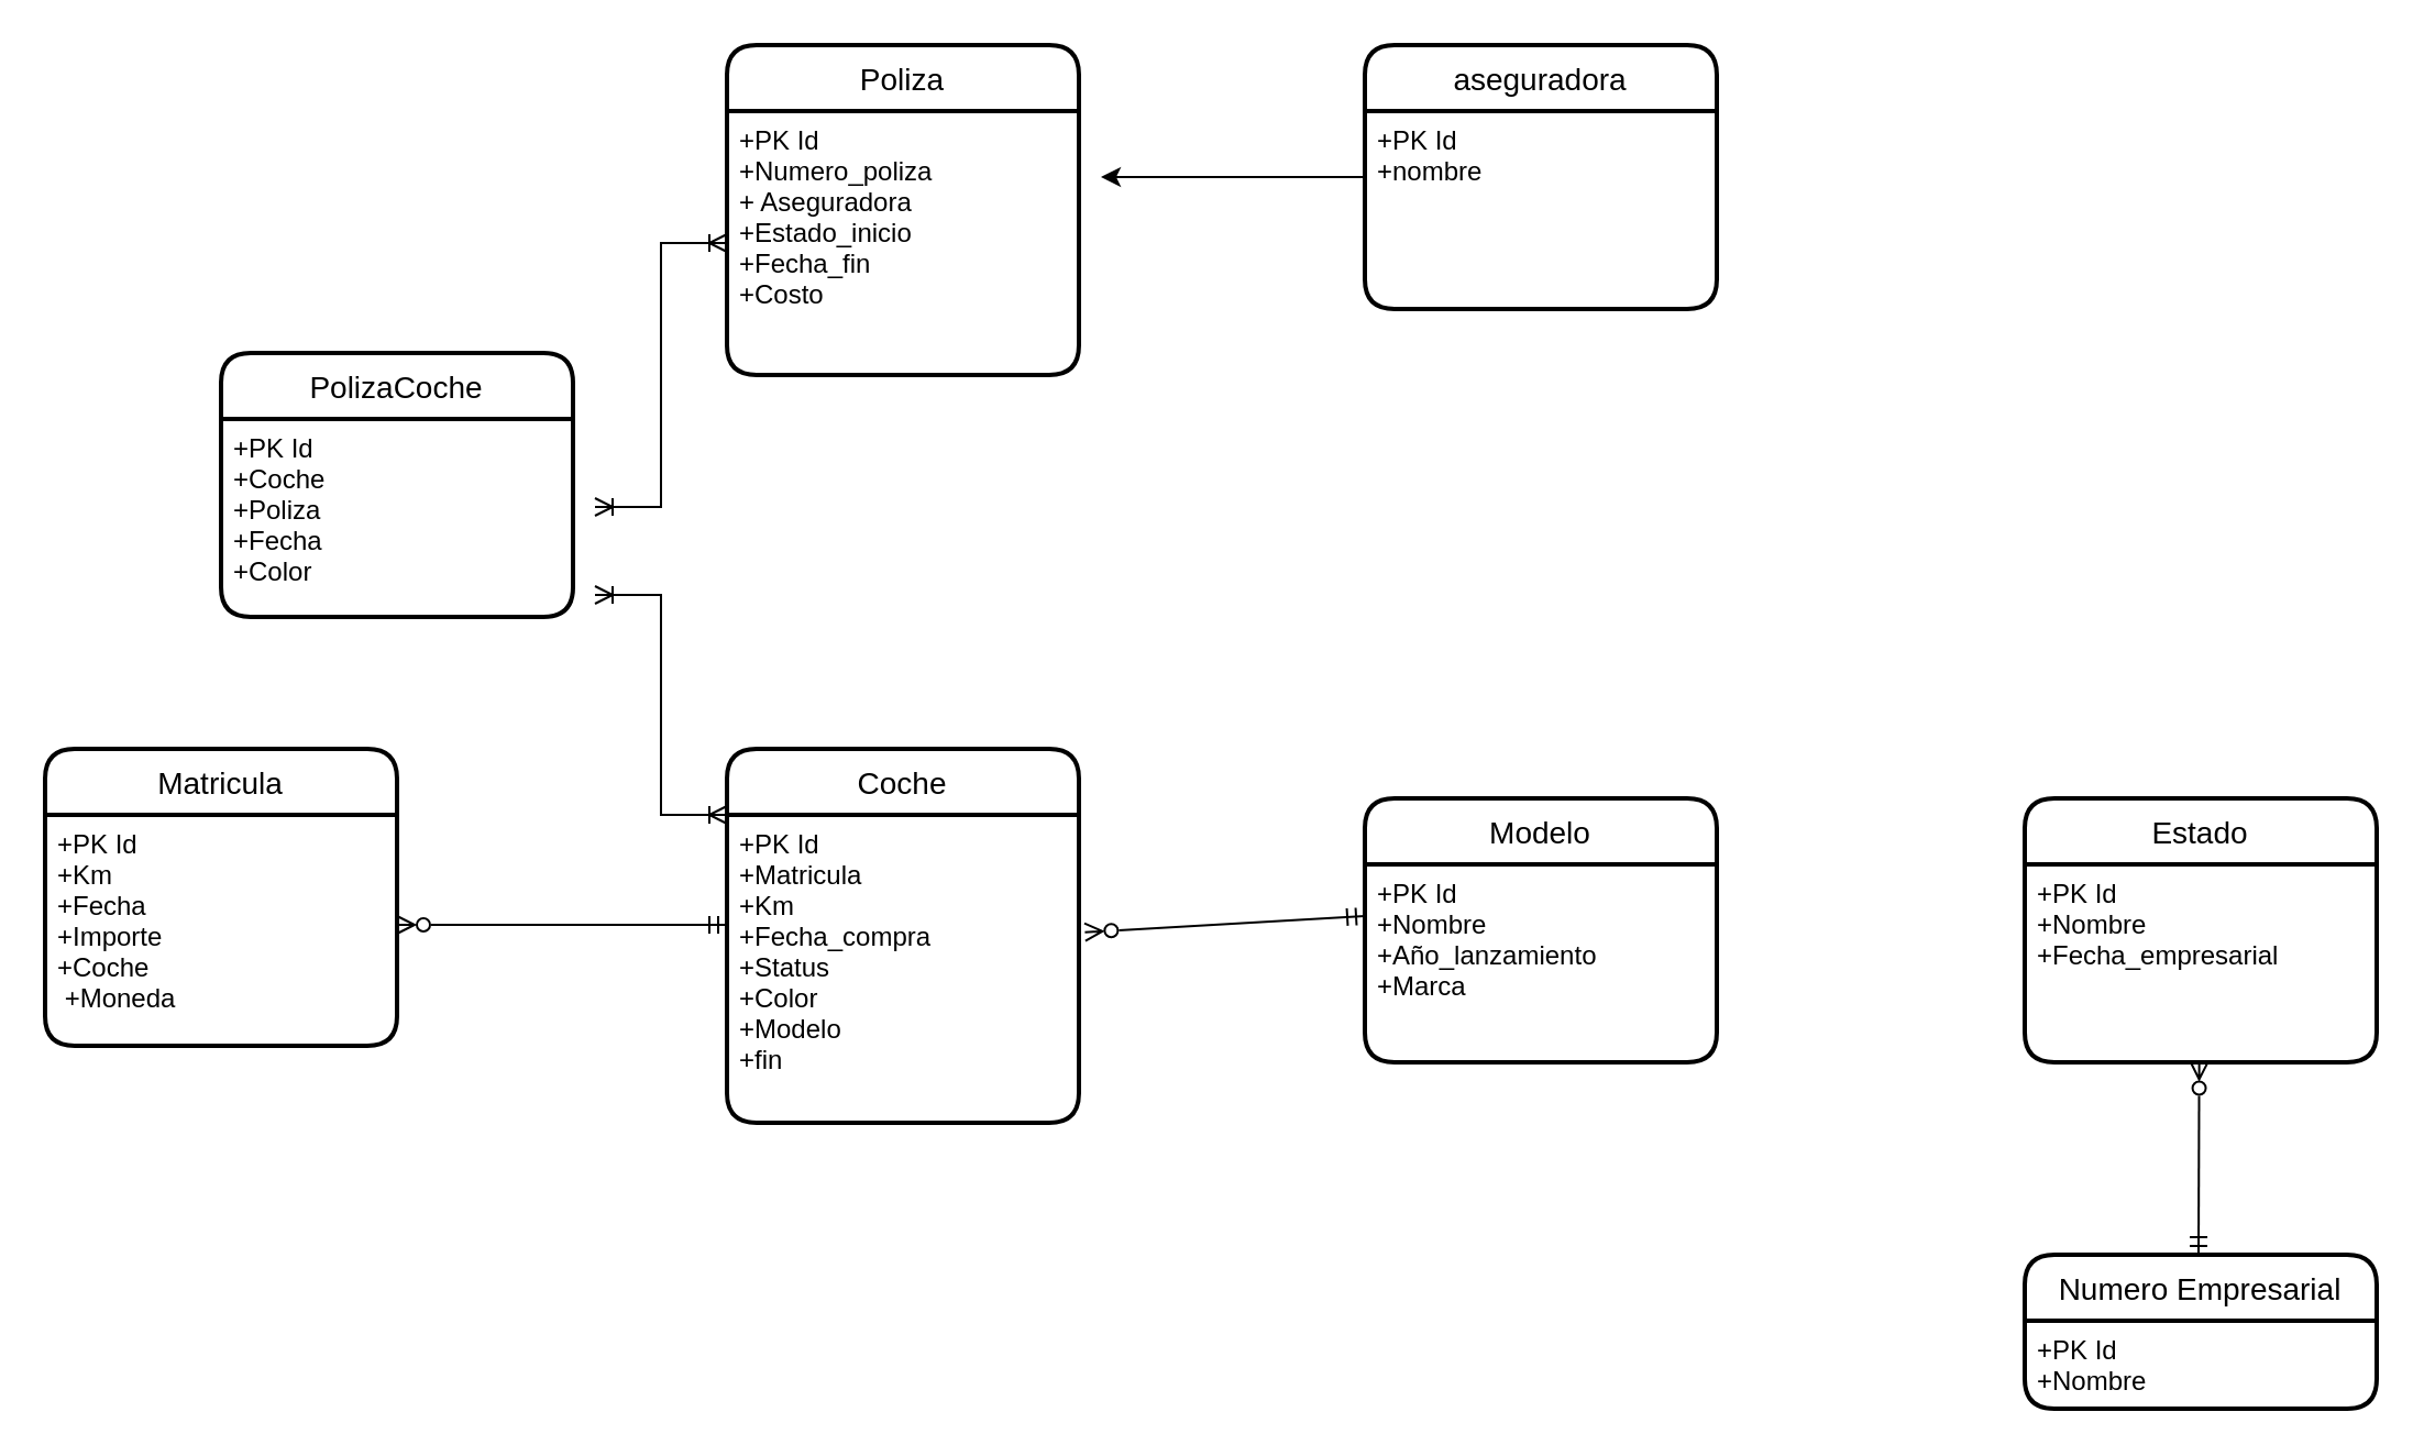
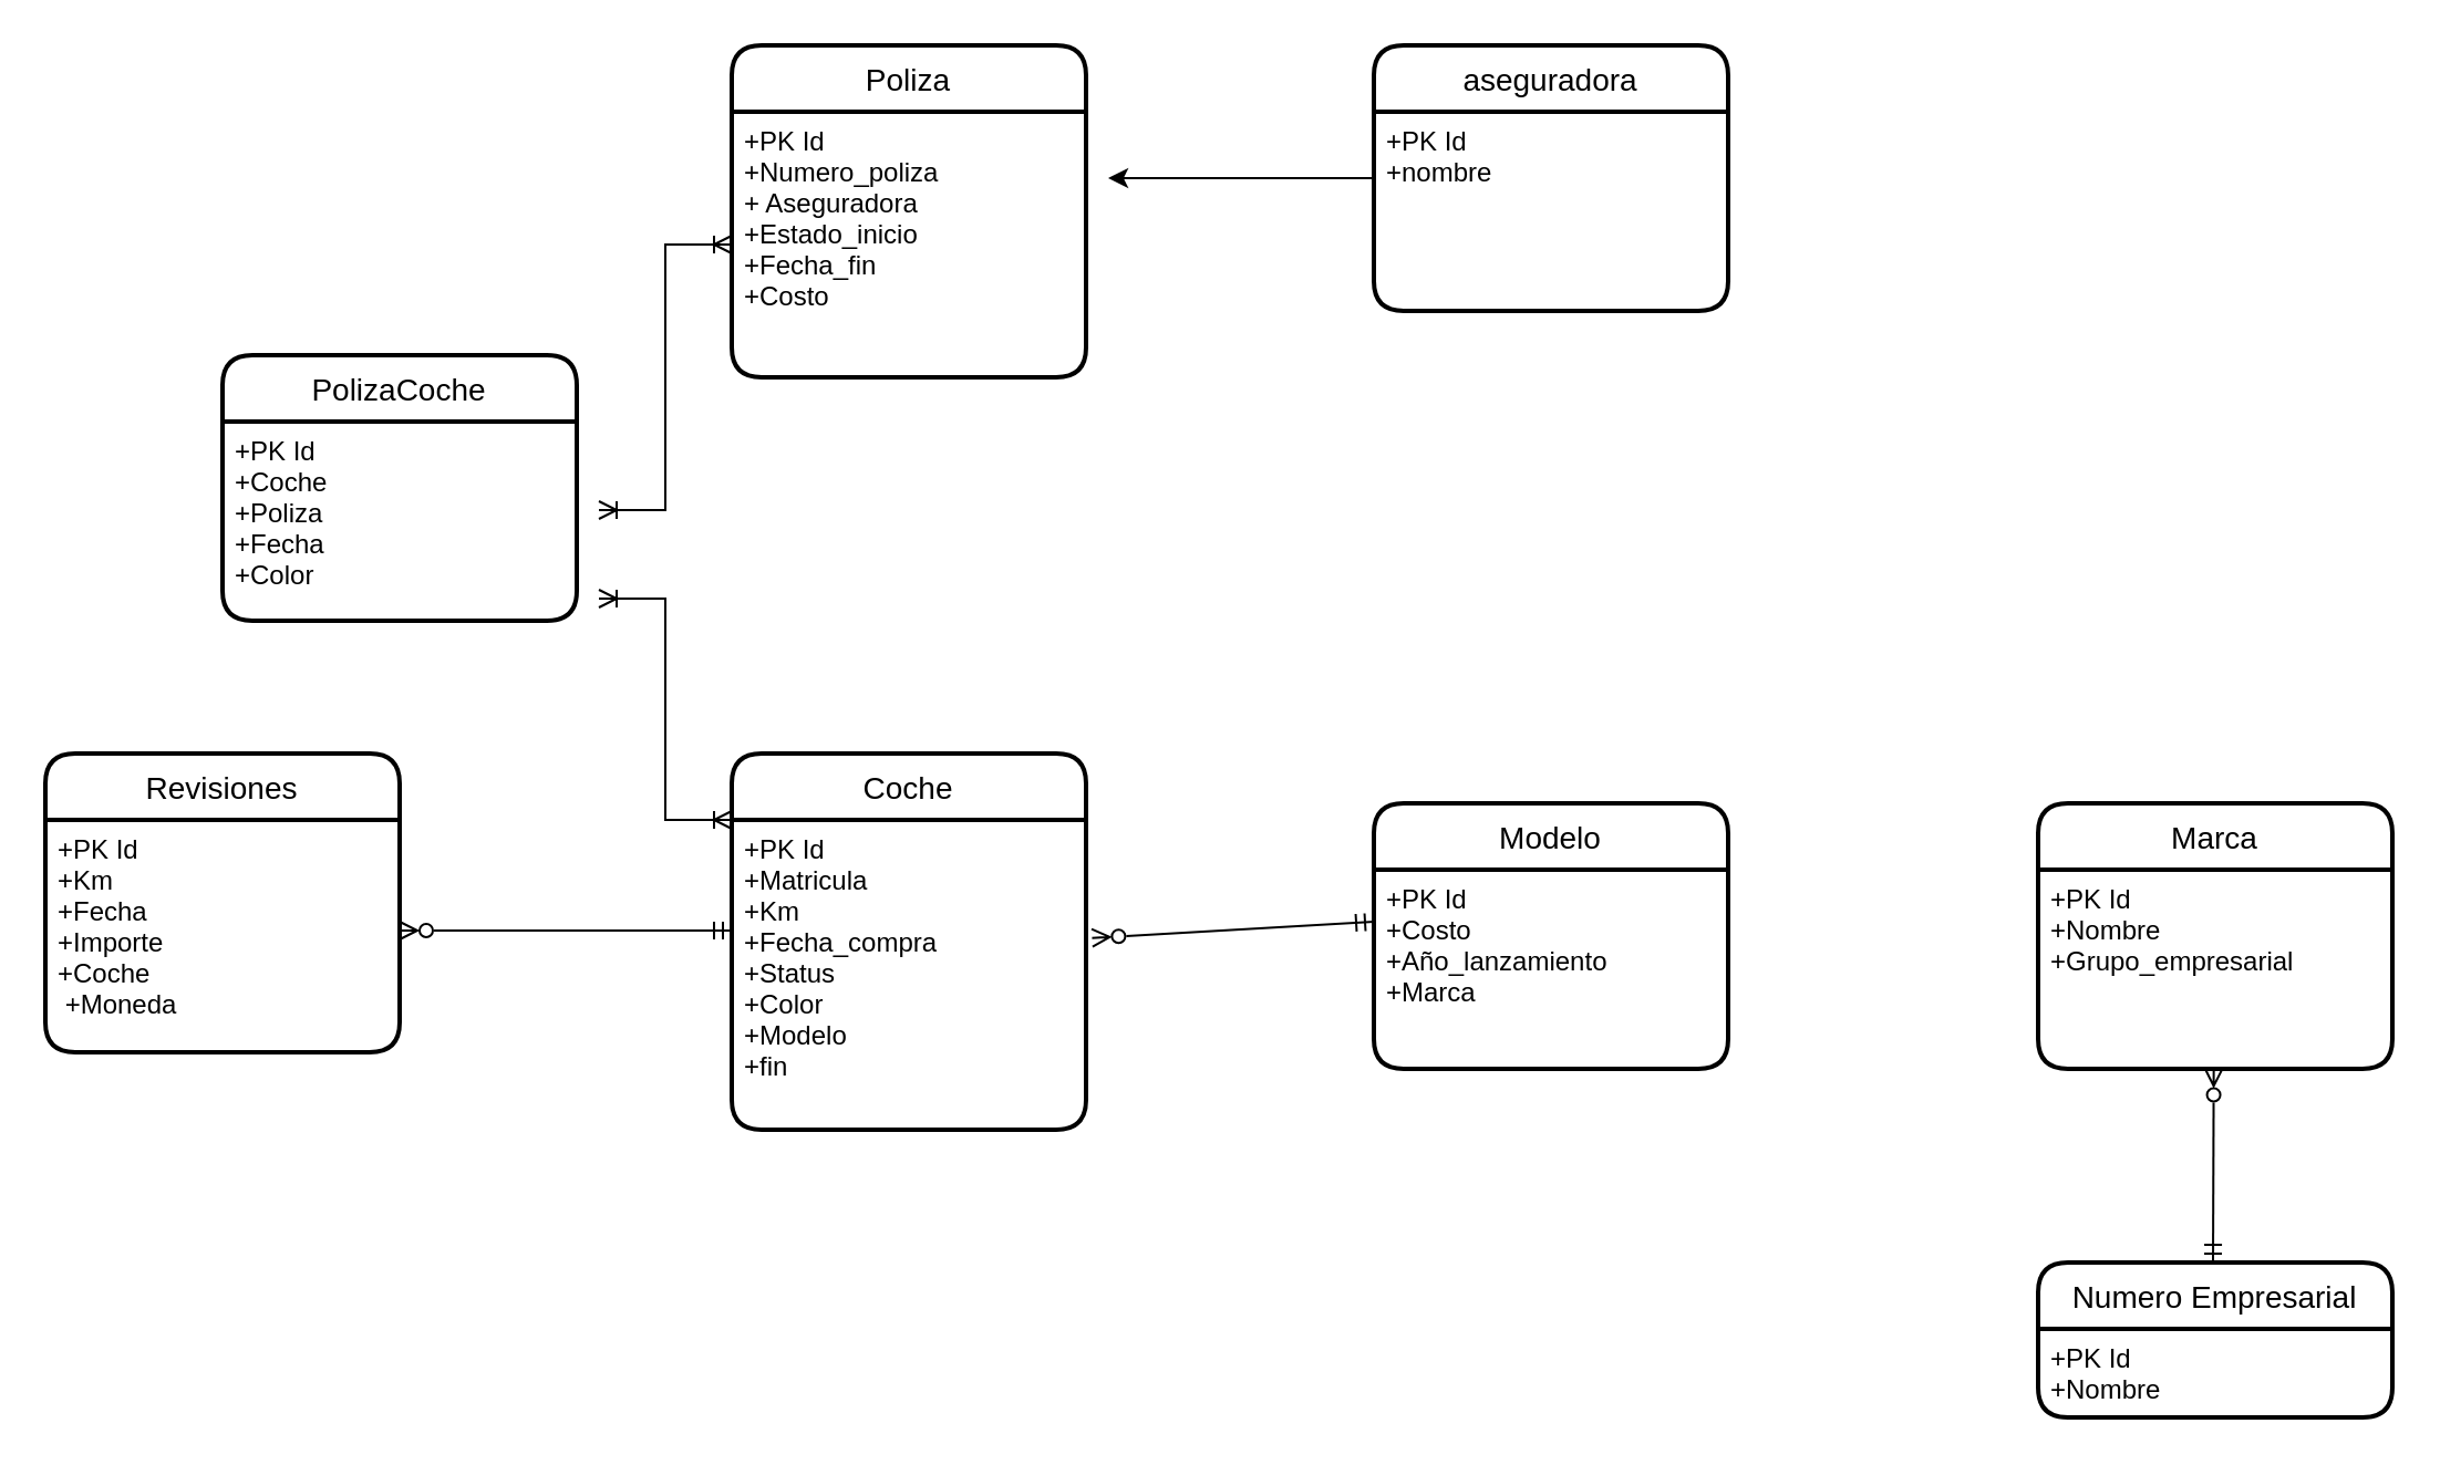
- <mxCell id="12" value="Matricula" style="swimlane;childLayout=stackLayout;horizontal=1;startSize=30;horizontalStack=0;rounded=1;fontSize=14;fontStyle=0;strokeWidth=2;resizeParent=0;resizeLast=1;shadow=0;dashed=0;align=center;" parent="1" vertex="1"><mxGeometry x="20" y="340" width="160" height="135" as="geometry" /></mxCell>
+ <mxCell id="12" value="Revisiones" style="swimlane;childLayout=stackLayout;horizontal=1;startSize=30;horizontalStack=0;rounded=1;fontSize=14;fontStyle=0;strokeWidth=2;resizeParent=0;resizeLast=1;shadow=0;dashed=0;align=center;" parent="1" vertex="1"><mxGeometry x="20" y="340" width="160" height="135" as="geometry" /></mxCell>
- <mxCell id="6" value="Estado" style="swimlane;childLayout=stackLayout;horizontal=1;startSize=30;horizontalStack=0;rounded=1;fontSize=14;fontStyle=0;strokeWidth=2;resizeParent=0;resizeLast=1;shadow=0;dashed=0;align=center;" parent="1" vertex="1"><mxGeometry x="920" y="362.5" width="160" height="120" as="geometry" /></mxCell>
+ <mxCell id="6" value="Marca" style="swimlane;childLayout=stackLayout;horizontal=1;startSize=30;horizontalStack=0;rounded=1;fontSize=14;fontStyle=0;strokeWidth=2;resizeParent=0;resizeLast=1;shadow=0;dashed=0;align=center;" parent="1" vertex="1"><mxGeometry x="920" y="362.5" width="160" height="120" as="geometry" /></mxCell>
- <mxCell id="9" value="+PK Id&#10;+Nombre&#10;+Año_lanzamiento&#10;+Marca" style="align=left;strokeColor=none;fillColor=none;spacingLeft=4;fontSize=12;verticalAlign=top;resizable=0;rotatable=0;part=1;" parent="8" vertex="1"><mxGeometry y="30" width="160" height="90" as="geometry" /></mxCell>
+ <mxCell id="9" value="+PK Id&#10;+Costo&#10;+Año_lanzamiento&#10;+Marca" style="align=left;strokeColor=none;fillColor=none;spacingLeft=4;fontSize=12;verticalAlign=top;resizable=0;rotatable=0;part=1;" parent="8" vertex="1"><mxGeometry y="30" width="160" height="90" as="geometry" /></mxCell>
- <mxCell id="7" value="+PK Id&#10;+Nombre&#10;+Fecha_empresarial" style="align=left;strokeColor=none;fillColor=none;spacingLeft=4;fontSize=12;verticalAlign=top;resizable=0;rotatable=0;part=1;" parent="6" vertex="1"><mxGeometry y="30" width="160" height="90" as="geometry" /></mxCell>
+ <mxCell id="7" value="+PK Id&#10;+Nombre&#10;+Grupo_empresarial" style="align=left;strokeColor=none;fillColor=none;spacingLeft=4;fontSize=12;verticalAlign=top;resizable=0;rotatable=0;part=1;" parent="6" vertex="1"><mxGeometry y="30" width="160" height="90" as="geometry" /></mxCell>
